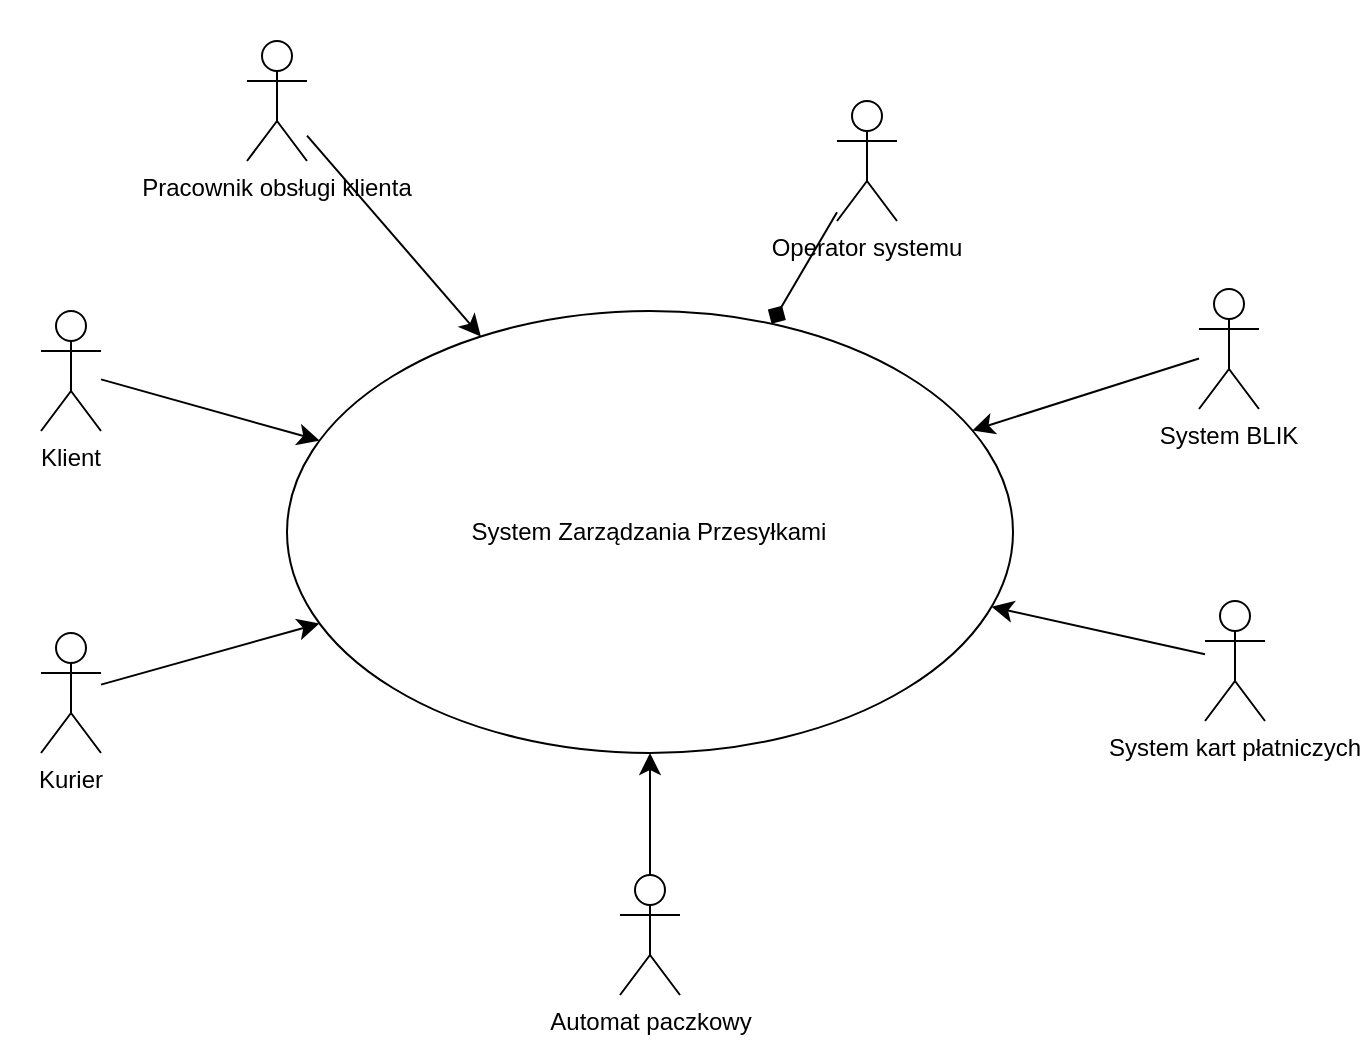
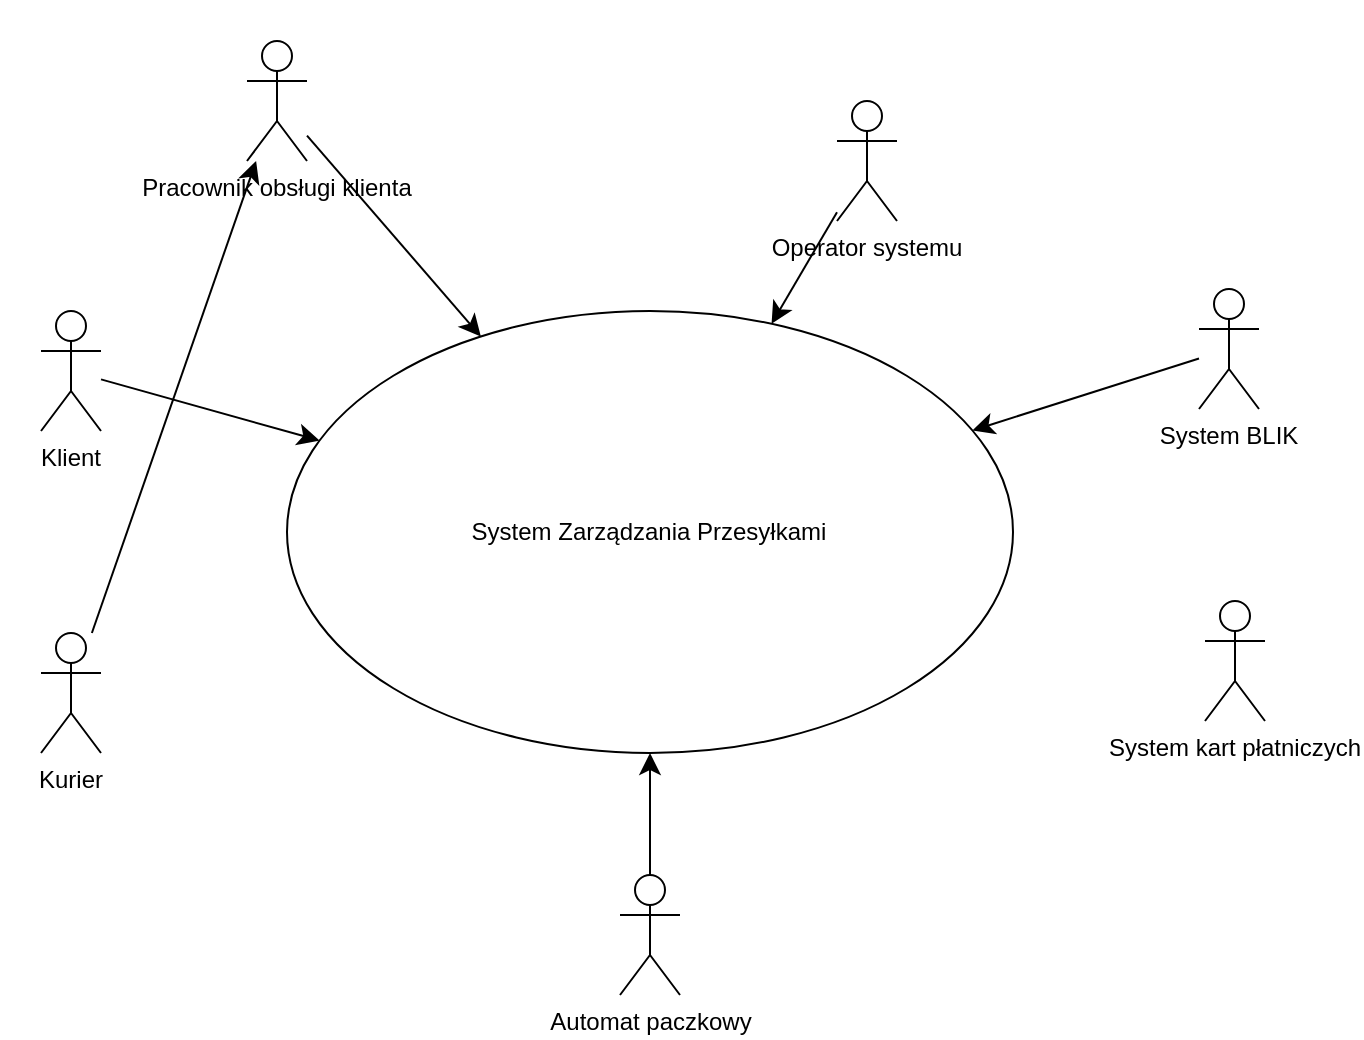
- <mxCell id="15" value="" style="edgeStyle=none;curved=1;rounded=0;orthogonalLoop=1;jettySize=auto;html=1;fontSize=12;startSize=8;endSize=8;endArrow=diamond;" edge="1" parent="1" source="16" target="2"><mxGeometry relative="1" as="geometry" /></mxCell>
+ <mxCell id="15" value="" style="edgeStyle=none;curved=1;rounded=0;orthogonalLoop=1;jettySize=auto;html=1;fontSize=12;startSize=8;endSize=8;" edge="1" parent="1" source="16" target="2"><mxGeometry relative="1" as="geometry" /></mxCell>
- <mxCell id="11" value="" style="edgeStyle=none;curved=1;rounded=0;orthogonalLoop=1;jettySize=auto;html=1;fontSize=12;startSize=8;endSize=8;" edge="1" parent="1" source="12" target="2"><mxGeometry relative="1" as="geometry" /></mxCell>
- <mxCell id="5" value="" style="edgeStyle=none;curved=1;rounded=0;orthogonalLoop=1;jettySize=auto;html=1;fontSize=12;startSize=8;endSize=8;" edge="1" parent="1" source="6" target="2"><mxGeometry relative="1" as="geometry" /></mxCell>
+ <mxCell id="5" value="" style="edgeStyle=none;curved=1;rounded=0;orthogonalLoop=1;jettySize=auto;html=1;fontSize=12;startSize=8;endSize=8;" edge="1" parent="1" source="6" target="14"><mxGeometry relative="1" as="geometry" /></mxCell>
